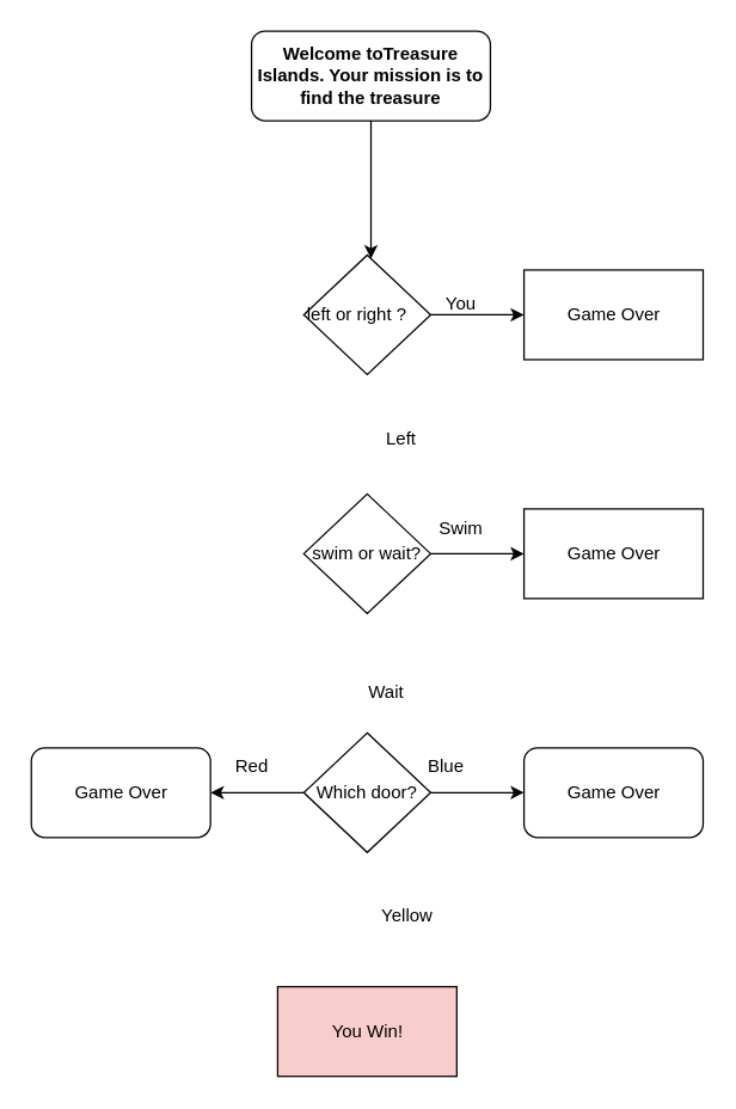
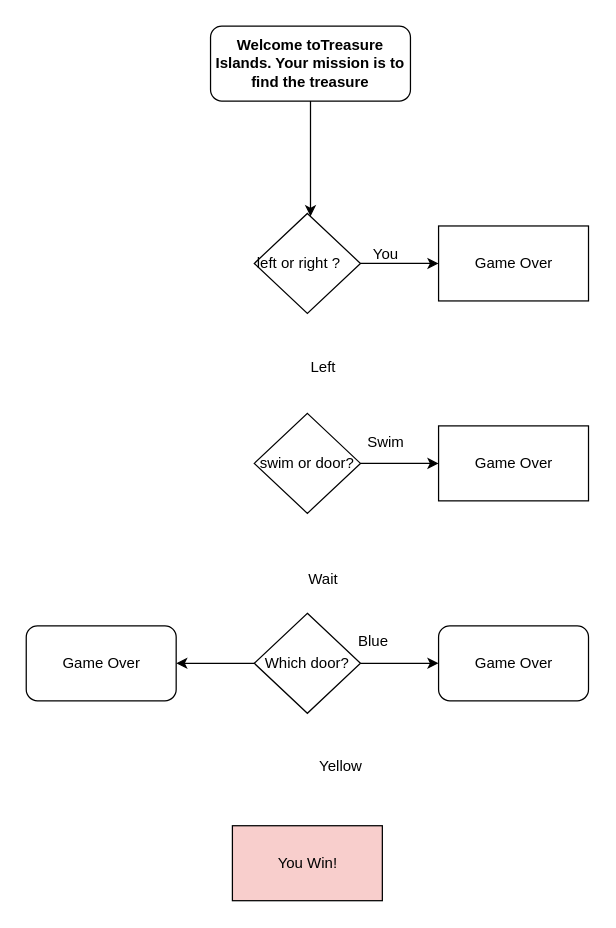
- <mxCell id="18" value="Left" style="text;html=1;align=center;verticalAlign=middle;resizable=0;points=[];autosize=1;strokeColor=none;fillColor=none;" vertex="1" parent="1"><mxGeometry x="248" y="278" width="40" height="30" as="geometry" /></mxCell>
+ <mxCell id="18" value="Left" style="text;html=1;align=center;verticalAlign=middle;resizable=0;points=[];autosize=1;strokeColor=none;fillColor=none;" vertex="1" parent="1"><mxGeometry x="238" y="278" width="40" height="30" as="geometry" /></mxCell>
- <mxCell id="7" value="swim or wait?" style="rhombus;whiteSpace=wrap;html=1;" vertex="1" parent="1"><mxGeometry x="203" y="330" width="85" height="80" as="geometry" /></mxCell>
+ <mxCell id="7" value="swim or door?" style="rhombus;whiteSpace=wrap;html=1;" vertex="1" parent="1"><mxGeometry x="203" y="330" width="85" height="80" as="geometry" /></mxCell>
- <mxCell id="22" value="Red" style="text;html=1;align=center;verticalAlign=middle;resizable=0;points=[];autosize=1;strokeColor=none;fillColor=none;" vertex="1" parent="1"><mxGeometry x="143" y="498" width="50" height="30" as="geometry" /></mxCell>
